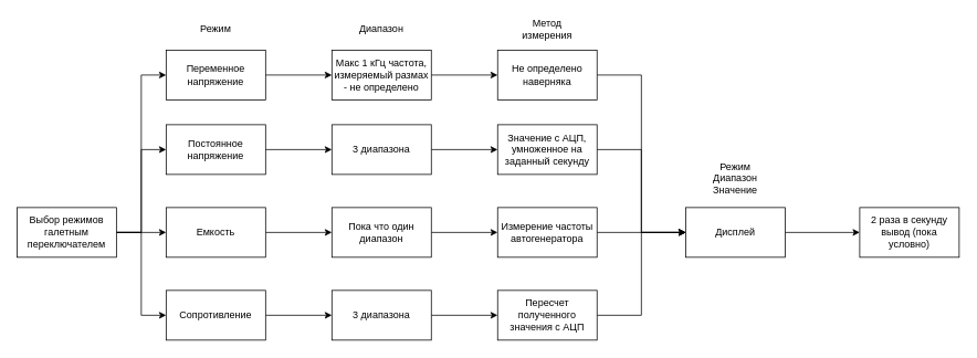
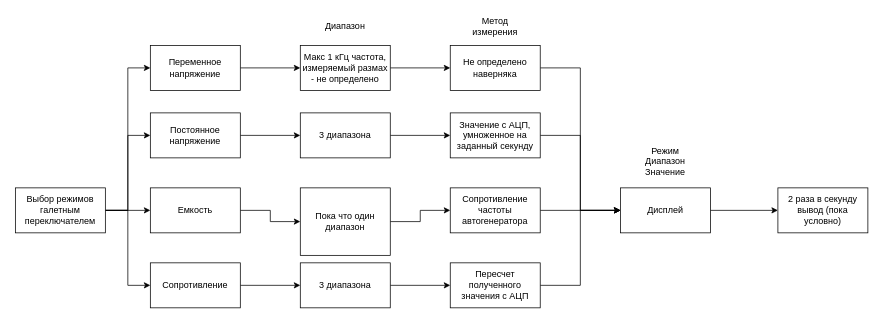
- <mxCell id="27" value="Режим" style="text;html=1;strokeColor=none;fillColor=none;align=center;verticalAlign=middle;whiteSpace=wrap;rounded=0;" vertex="1" parent="1"><mxGeometry x="230" y="20" width="60" height="30" as="geometry" /></mxCell>
- <mxCell id="14" value="Пока что один диапазон" style="rounded=0;whiteSpace=wrap;html=1;" parent="1" vertex="1"><mxGeometry x="400" y="250" width="120" height="60" as="geometry" /></mxCell>
+ <mxCell id="14" value="Пока что один диапазон" style="rounded=0;whiteSpace=wrap;html=1;" parent="1" vertex="1"><mxGeometry x="400" y="250" width="120" height="90" as="geometry" /></mxCell>
- <mxCell id="34" value="Измерение частоты автогенератора" style="rounded=0;whiteSpace=wrap;html=1;" vertex="1" parent="1"><mxGeometry x="600" y="250" width="120" height="60" as="geometry" /></mxCell>
+ <mxCell id="34" value="Сопротивление частоты автогенератора" style="rounded=0;whiteSpace=wrap;html=1;" vertex="1" parent="1"><mxGeometry x="600" y="250" width="120" height="60" as="geometry" /></mxCell>
